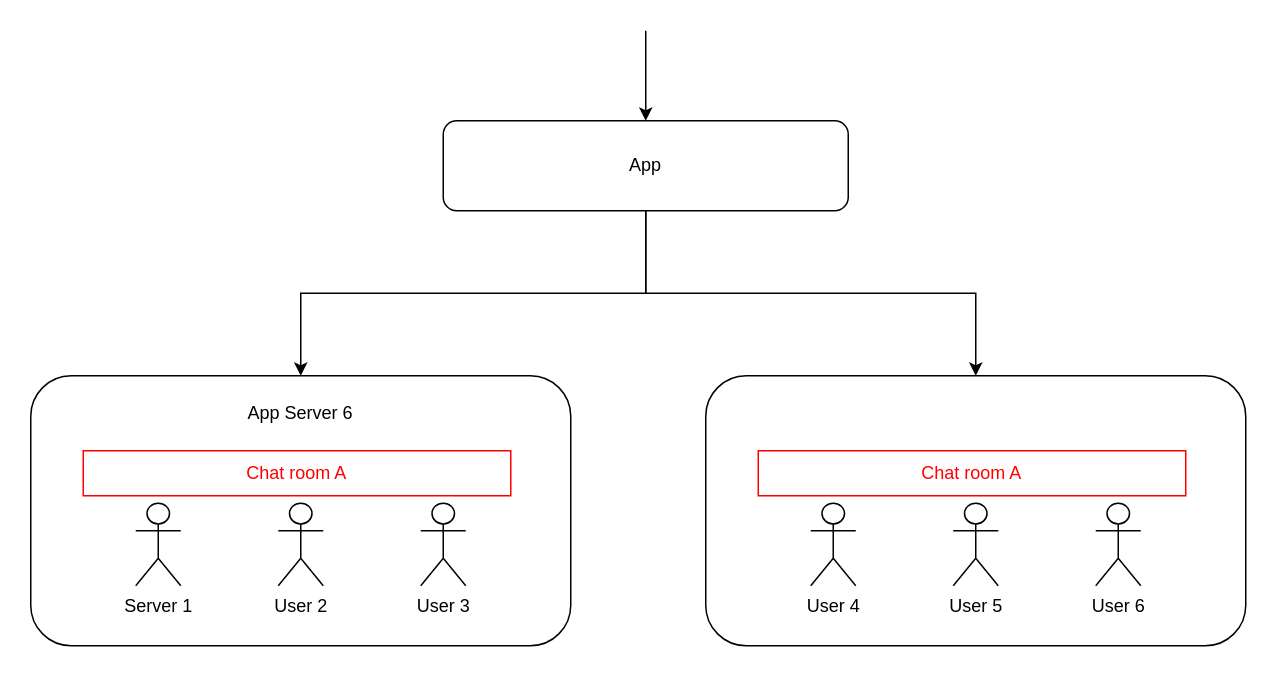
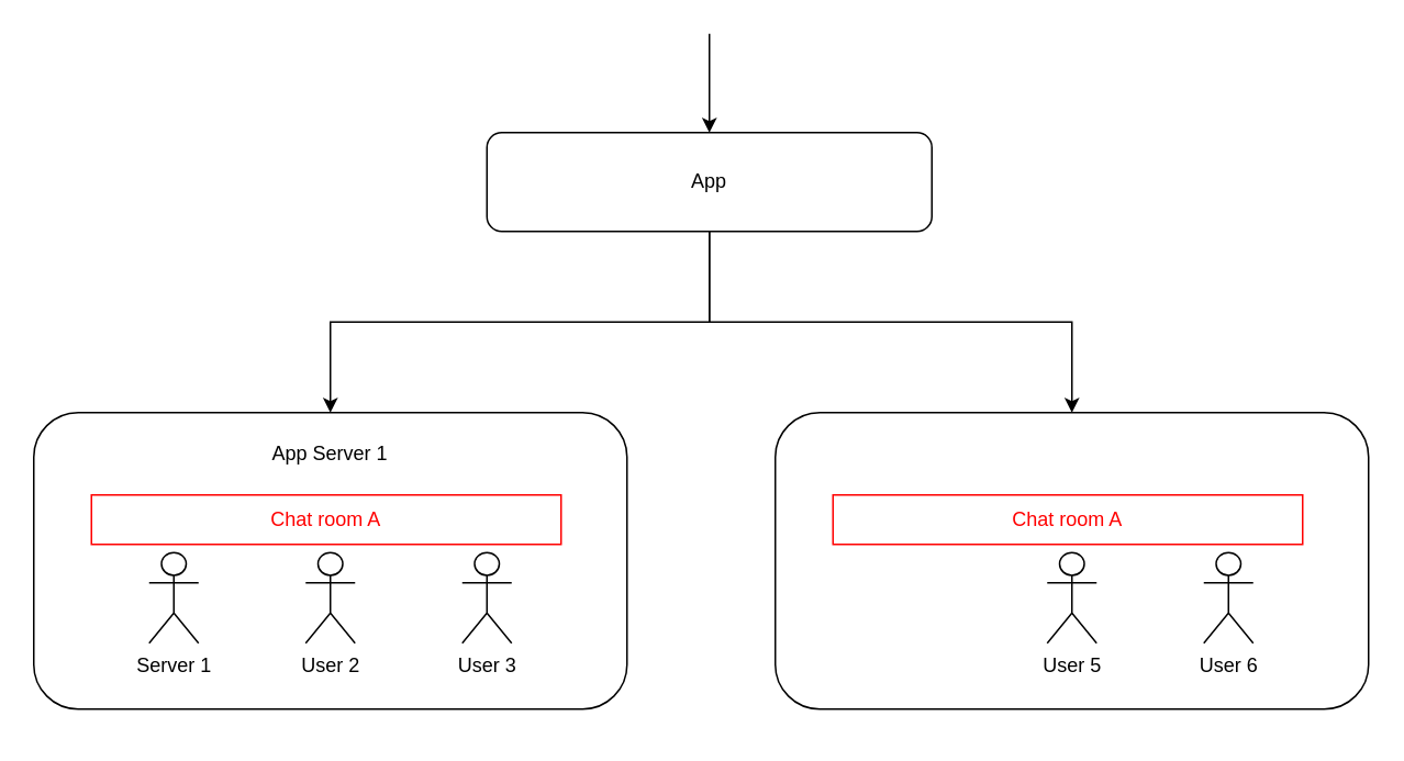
- <mxCell id="6" value="App Server 6" style="text;html=1;strokeColor=none;fillColor=none;align=center;verticalAlign=middle;whiteSpace=wrap;rounded=0;" vertex="1" parent="3"><mxGeometry x="135" y="15" width="90" height="20" as="geometry" /></mxCell>
+ <mxCell id="6" value="App Server 1" style="text;html=1;strokeColor=none;fillColor=none;align=center;verticalAlign=middle;whiteSpace=wrap;rounded=0;" vertex="1" parent="3"><mxGeometry x="135" y="15" width="90" height="20" as="geometry" /></mxCell>
- <mxCell id="13" value="User 4" style="shape=umlActor;verticalLabelPosition=bottom;labelBackgroundColor=#ffffff;verticalAlign=top;html=1;outlineConnect=0;" vertex="1" parent="10"><mxGeometry x="70" y="85" width="30" height="55" as="geometry" /></mxCell>
